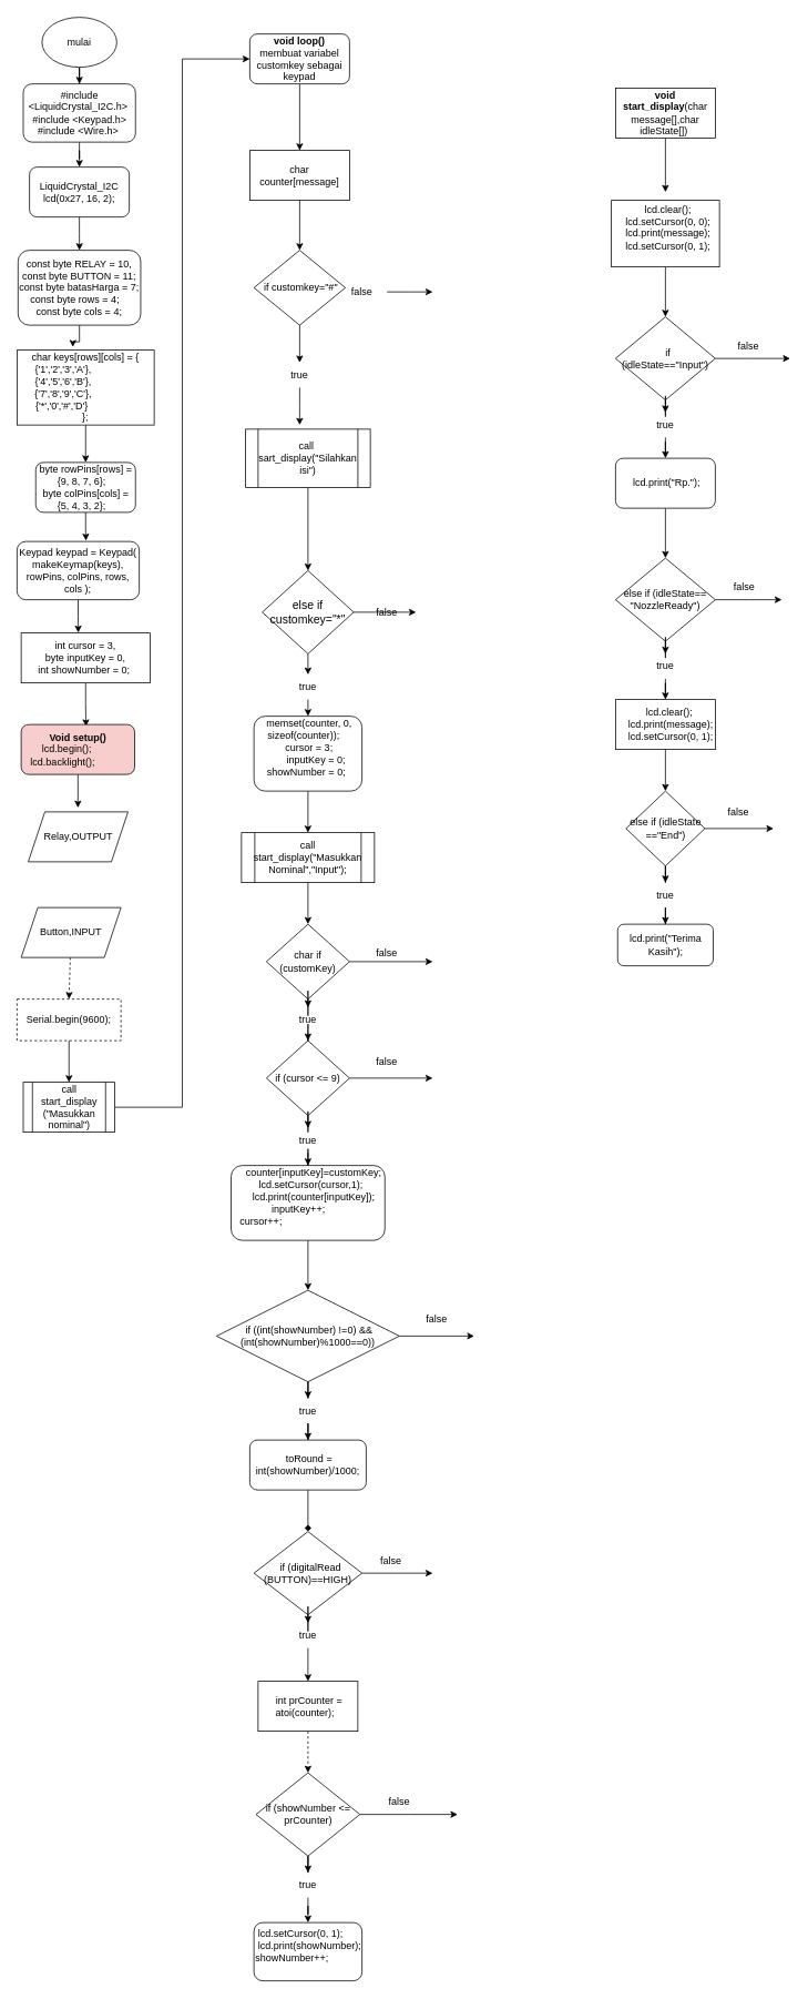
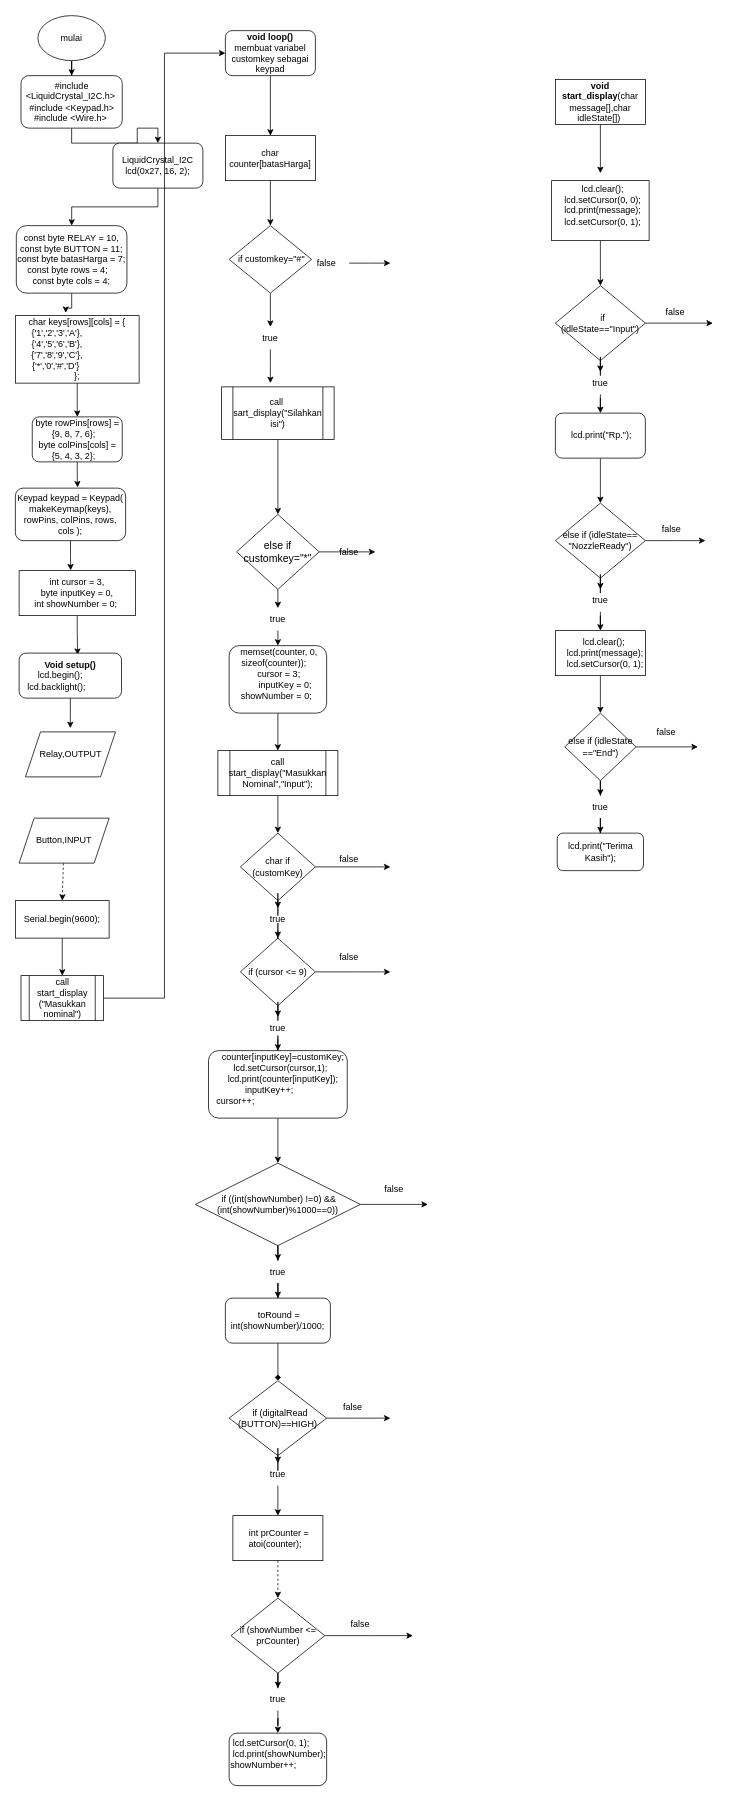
- <mxCell id="13" value="char counter[message]" style="rounded=0;whiteSpace=wrap;html=1;" vertex="1" parent="1"><mxGeometry x="300" y="180" width="120" height="60" as="geometry" /></mxCell>
+ <mxCell id="13" value="char counter[batasHarga]" style="rounded=0;whiteSpace=wrap;html=1;" vertex="1" parent="1"><mxGeometry x="300" y="180" width="120" height="60" as="geometry" /></mxCell>
- <mxCell id="7" value="LiquidCrystal_I2C lcd(0x27, 16, 2);" style="rounded=1;whiteSpace=wrap;html=1;" vertex="1" parent="1"><mxGeometry x="35" y="200" width="120" height="60" as="geometry" /></mxCell>
+ <mxCell id="7" value="LiquidCrystal_I2C lcd(0x27, 16, 2);" style="rounded=1;whiteSpace=wrap;html=1;" vertex="1" parent="1"><mxGeometry x="150" y="190" width="120" height="60" as="geometry" /></mxCell>
- <mxCell id="15" value="&lt;b&gt;Void setup()&lt;br&gt;&lt;/b&gt;&lt;div&gt;&lt;span style=&quot;white-space: pre;&quot;&gt; &lt;/span&gt;lcd.begin();&amp;nbsp; &amp;nbsp; &amp;nbsp; &amp;nbsp; &amp;nbsp; &amp;nbsp;&lt;span style=&quot;white-space: pre;&quot;&gt; &lt;/span&gt;&lt;span style=&quot;background-color: initial;&quot;&gt;lcd.backlight();&amp;nbsp; &amp;nbsp; &amp;nbsp; &amp;nbsp; &amp;nbsp; &amp;nbsp; &amp;nbsp;&lt;/span&gt;&lt;/div&gt;" style="rounded=1;whiteSpace=wrap;html=1;fillColor=#f8cecc;" vertex="1" parent="1"><mxGeometry x="25" y="870" width="136.5" height="60" as="geometry" /></mxCell>
+ <mxCell id="15" value="&lt;b&gt;Void setup()&lt;br&gt;&lt;/b&gt;&lt;div&gt;&lt;span style=&quot;white-space: pre;&quot;&gt; &lt;/span&gt;lcd.begin();&amp;nbsp; &amp;nbsp; &amp;nbsp; &amp;nbsp; &amp;nbsp; &amp;nbsp;&lt;span style=&quot;white-space: pre;&quot;&gt; &lt;/span&gt;&lt;span style=&quot;background-color: initial;&quot;&gt;lcd.backlight();&amp;nbsp; &amp;nbsp; &amp;nbsp; &amp;nbsp; &amp;nbsp; &amp;nbsp; &amp;nbsp;&lt;/span&gt;&lt;/div&gt;" style="rounded=1;whiteSpace=wrap;html=1;" vertex="1" parent="1"><mxGeometry x="25" y="870" width="136.5" height="60" as="geometry" /></mxCell>
- <mxCell id="17" value="Serial.begin(9600);" style="rounded=0;whiteSpace=wrap;html=1;dashed=1;" vertex="1" parent="1"><mxGeometry x="20" y="1200" width="125" height="50" as="geometry" /></mxCell>
+ <mxCell id="17" value="Serial.begin(9600);" style="rounded=0;whiteSpace=wrap;html=1;" vertex="1" parent="1"><mxGeometry x="20" y="1200" width="125" height="50" as="geometry" /></mxCell>
